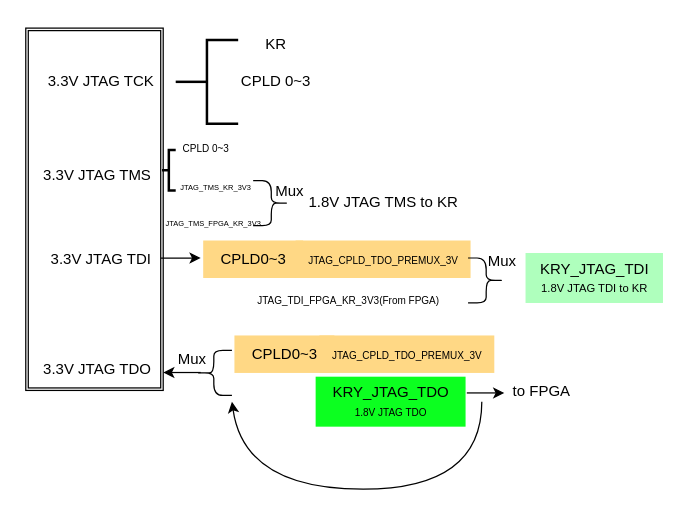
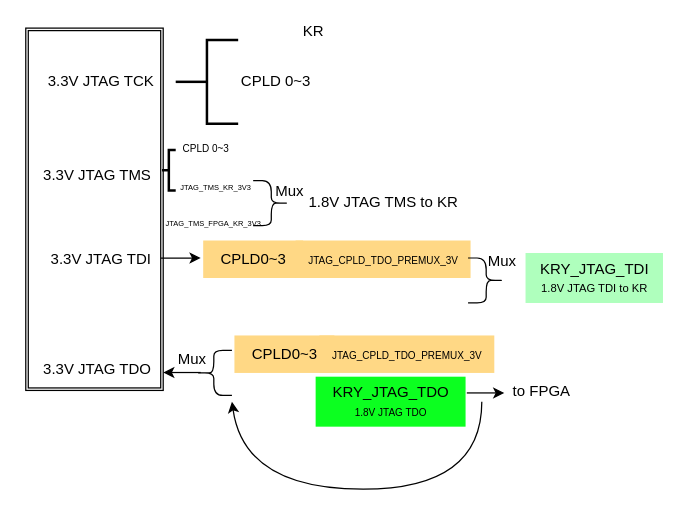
- <mxCell id="8" value="KR" style="text;html=1;align=center;verticalAlign=middle;resizable=0;points=[];autosize=1;strokeColor=none;fillColor=none;" vertex="1" parent="1"><mxGeometry x="200" y="20" width="40" height="30" as="geometry" /></mxCell>
+ <mxCell id="8" value="KR" style="text;html=1;align=center;verticalAlign=middle;resizable=0;points=[];autosize=1;strokeColor=none;fillColor=none;" vertex="1" parent="1"><mxGeometry x="230" y="10" width="40" height="30" as="geometry" /></mxCell>
- <mxCell id="14" value="&lt;font style=&quot;font-size: 8px;&quot;&gt;JTAG_TDI_FPGA_KR_3V3(From FPGA)&lt;/font&gt;" style="text;html=1;align=center;verticalAlign=middle;resizable=0;points=[];autosize=1;strokeColor=none;fillColor=none;" vertex="1" parent="1"><mxGeometry x="193" y="224" width="170" height="30" as="geometry" /></mxCell>
